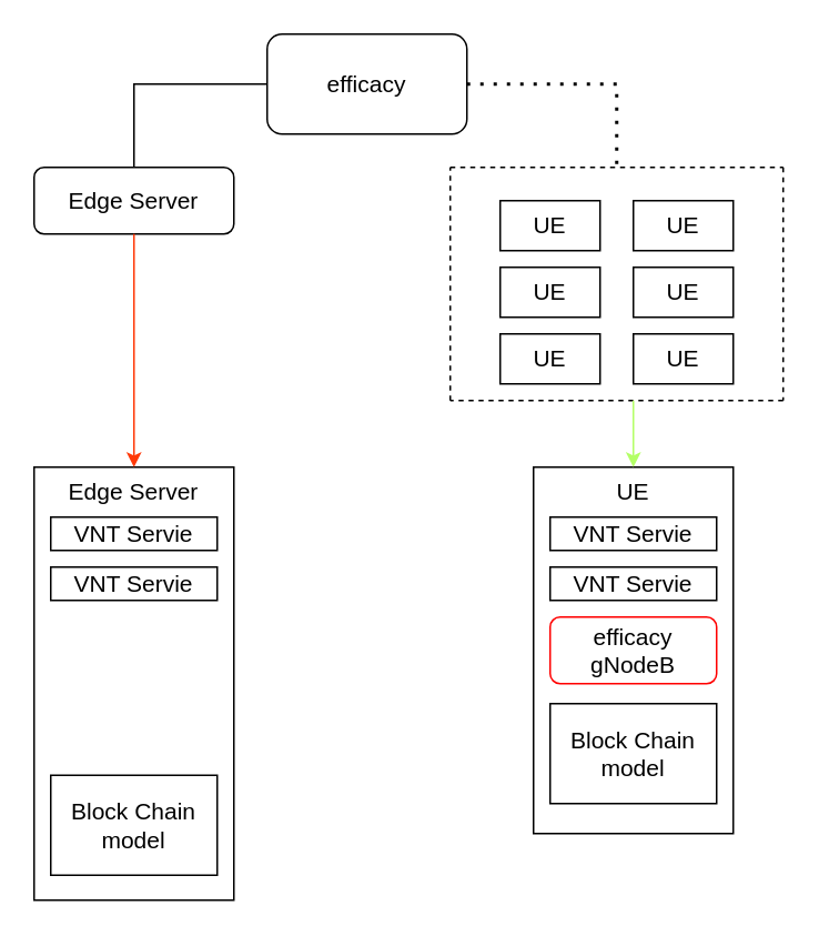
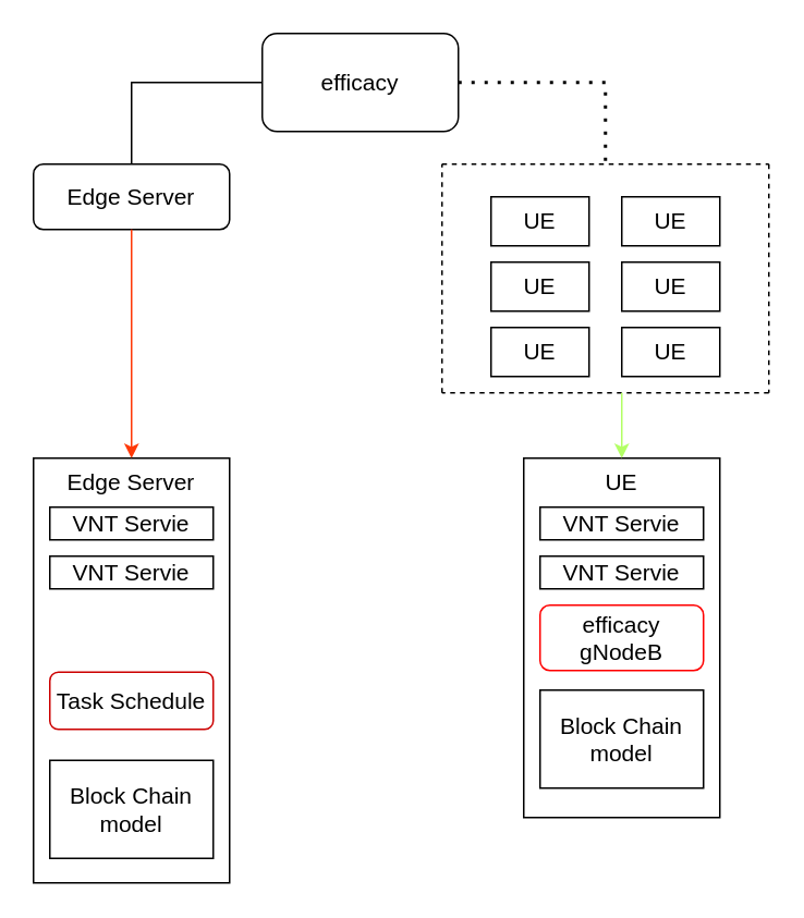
+ <mxCell id="22" value="Task Schedule" style="rounded=1;whiteSpace=wrap;html=1;fontSize=14;strokeColor=#CC0000;" parent="1" vertex="1"><mxGeometry x="30" y="411" width="100" height="35" as="geometry" /></mxCell>
